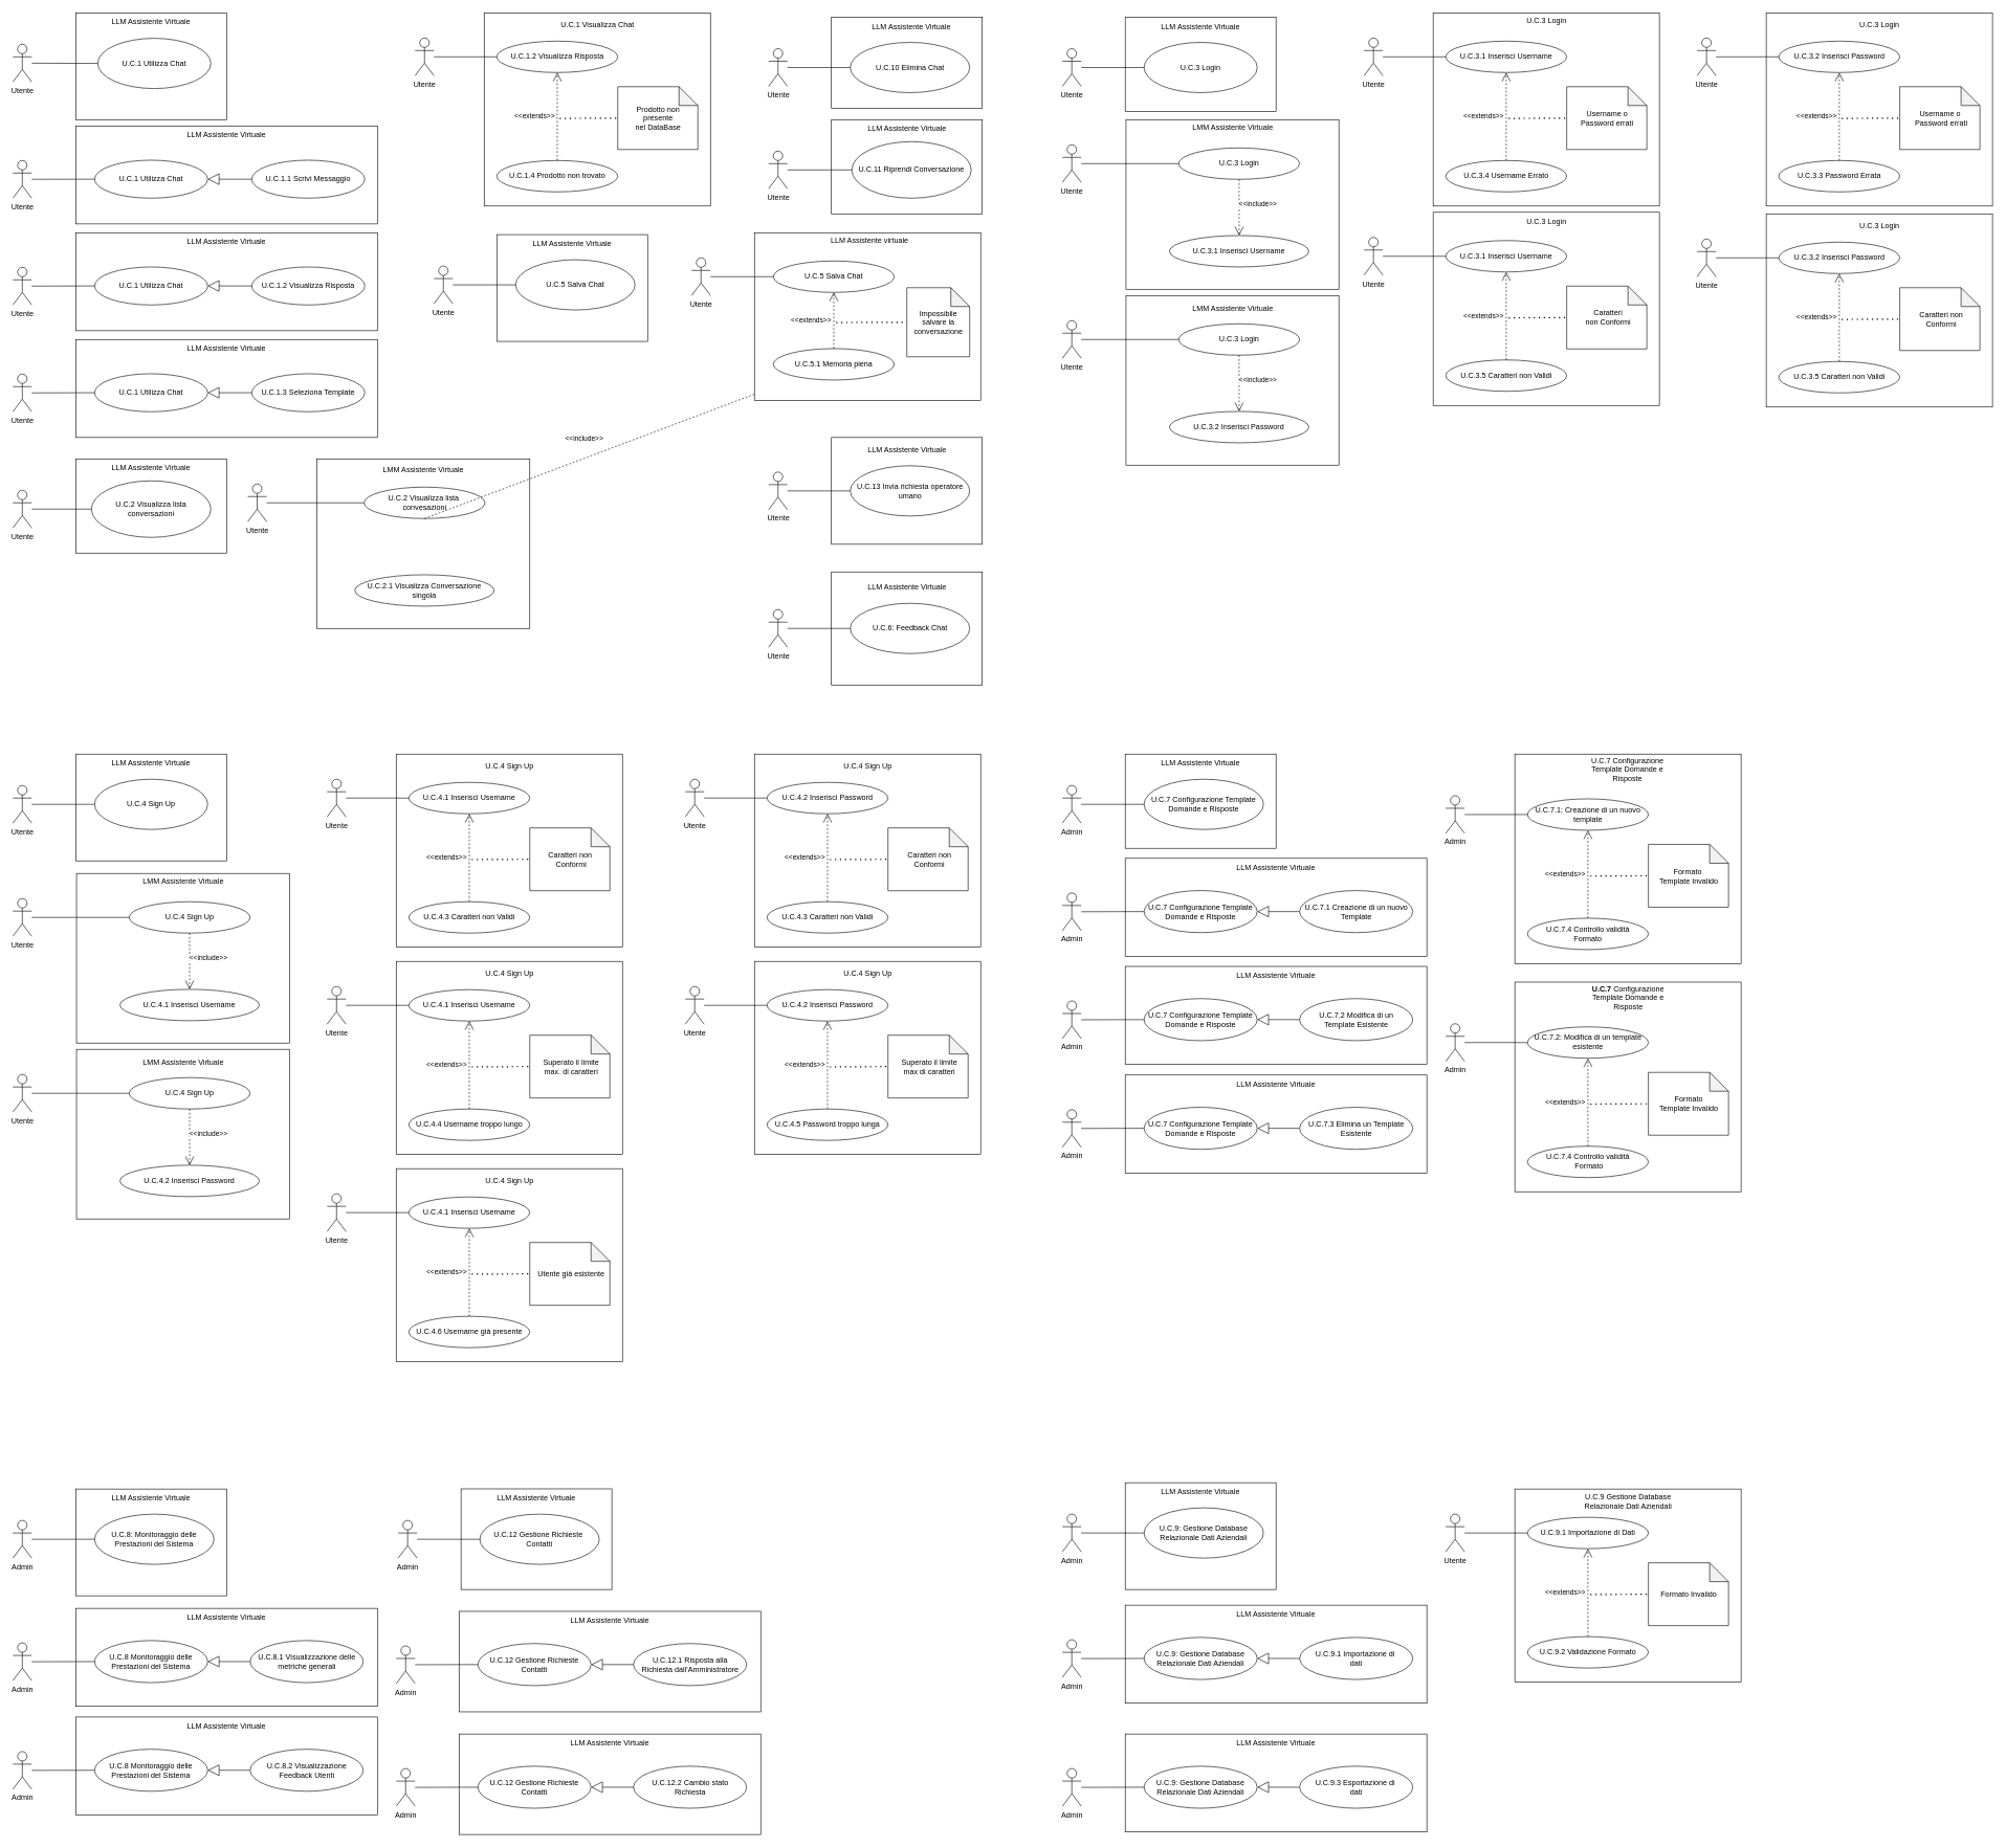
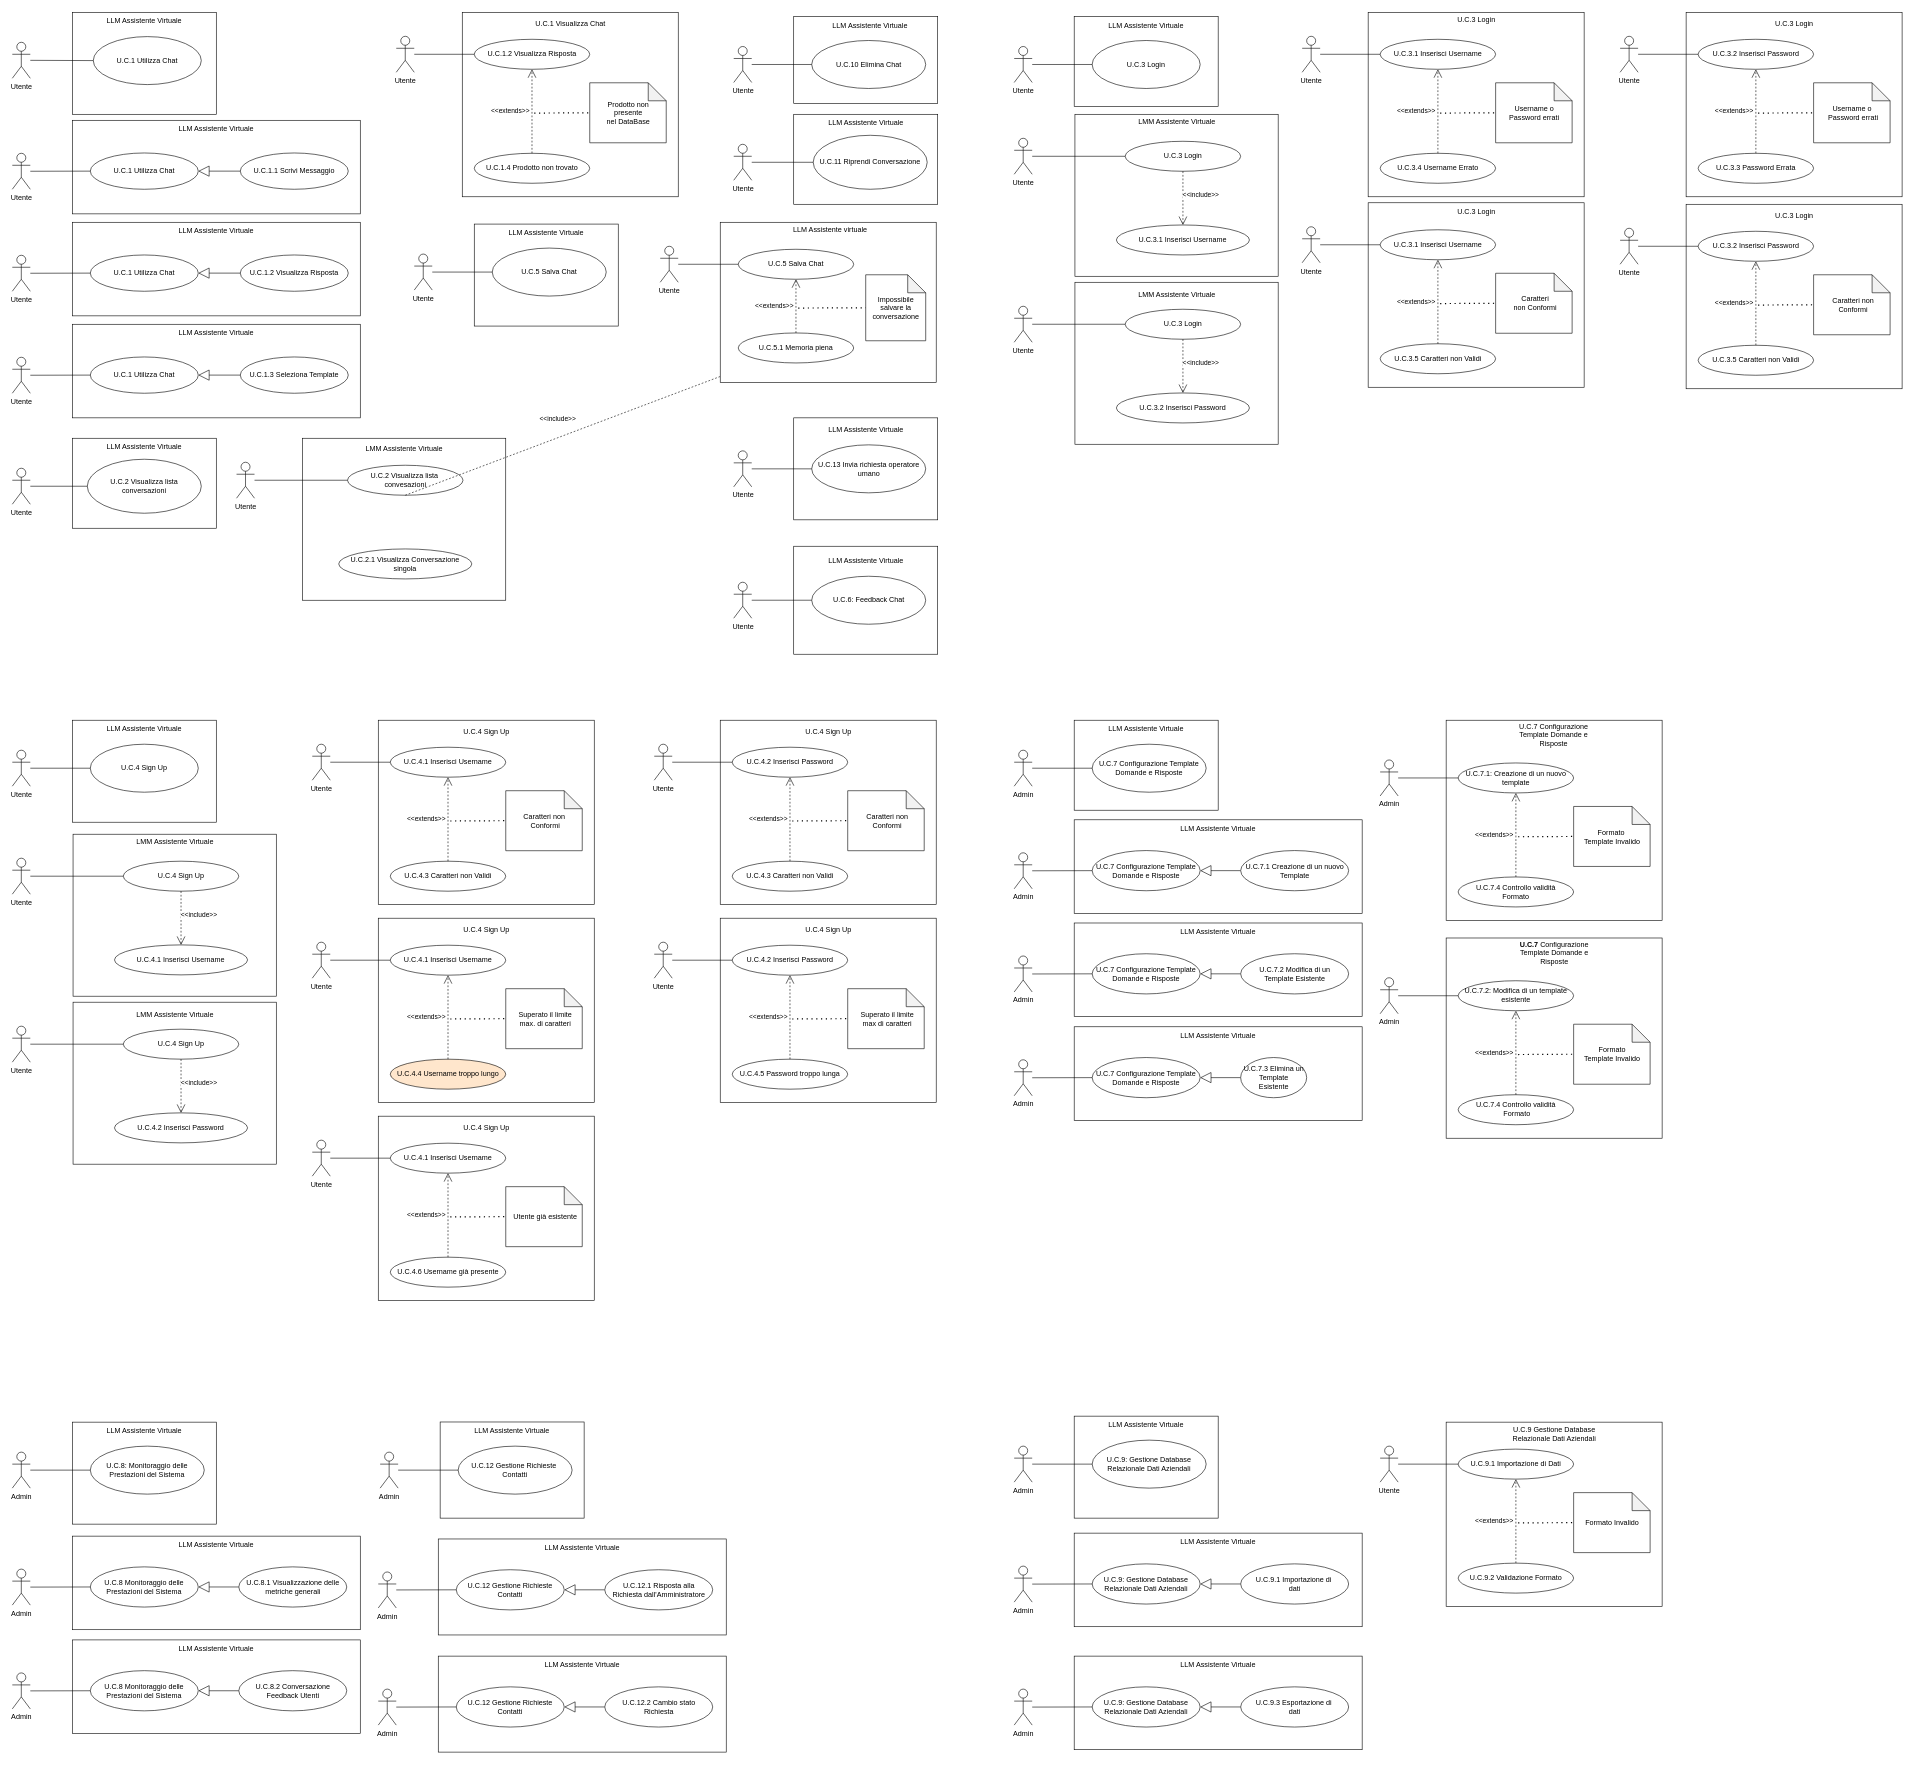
- <mxCell id="144" value="U.C.4.4 Username troppo lungo" style="ellipse;whiteSpace=wrap;html=1;" parent="1" vertex="1"><mxGeometry x="650" y="1765" width="192.5" height="50" as="geometry" /></mxCell>
+ <mxCell id="144" value="U.C.4.4 Username troppo lungo" style="ellipse;whiteSpace=wrap;html=1;fillColor=#ffe6cc;" parent="1" vertex="1"><mxGeometry x="650" y="1765" width="192.5" height="50" as="geometry" /></mxCell>
- <mxCell id="227" value="U.C.7.3 Elimina un Template&lt;div&gt;Esistente&lt;/div&gt;" style="ellipse;whiteSpace=wrap;html=1;" parent="1" vertex="1"><mxGeometry x="2067.5" y="1762.25" width="180" height="67" as="geometry" /></mxCell>
+ <mxCell id="227" value="U.C.7.3 Elimina un Template&lt;div&gt;Esistente&lt;/div&gt;" style="ellipse;whiteSpace=wrap;html=1;" parent="1" vertex="1"><mxGeometry x="2067.5" y="1762.25" width="110" height="67" as="geometry" /></mxCell>
- <mxCell id="264" value="U.C.8.2 Visualizzazione Feedback Utenti" style="ellipse;whiteSpace=wrap;html=1;" parent="1" vertex="1"><mxGeometry x="397.5" y="2784.25" width="180" height="67" as="geometry" /></mxCell>
+ <mxCell id="264" value="U.C.8.2 Conversazione Feedback Utenti" style="ellipse;whiteSpace=wrap;html=1;" parent="1" vertex="1"><mxGeometry x="397.5" y="2784.25" width="180" height="67" as="geometry" /></mxCell>
